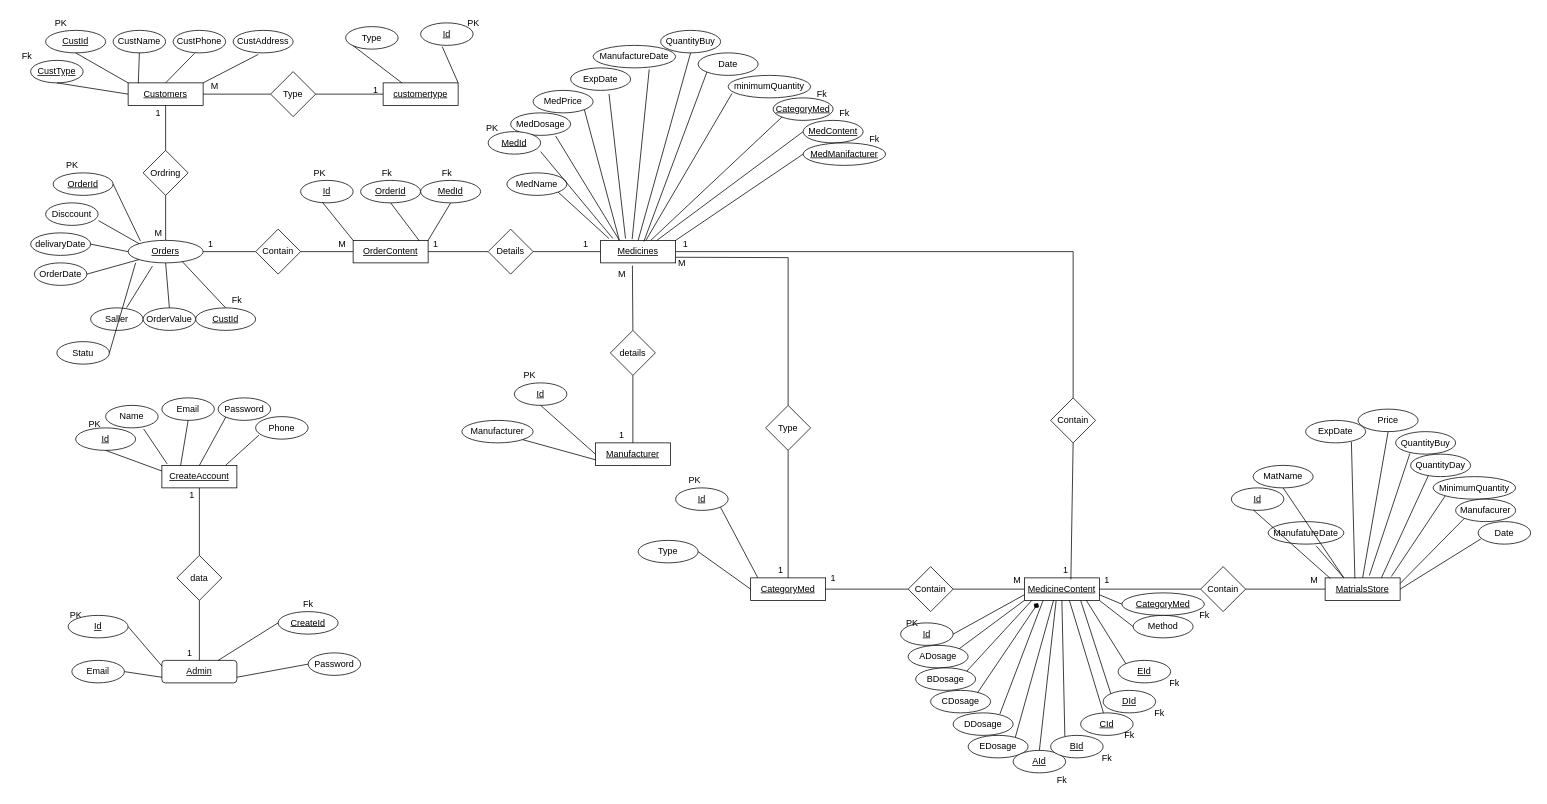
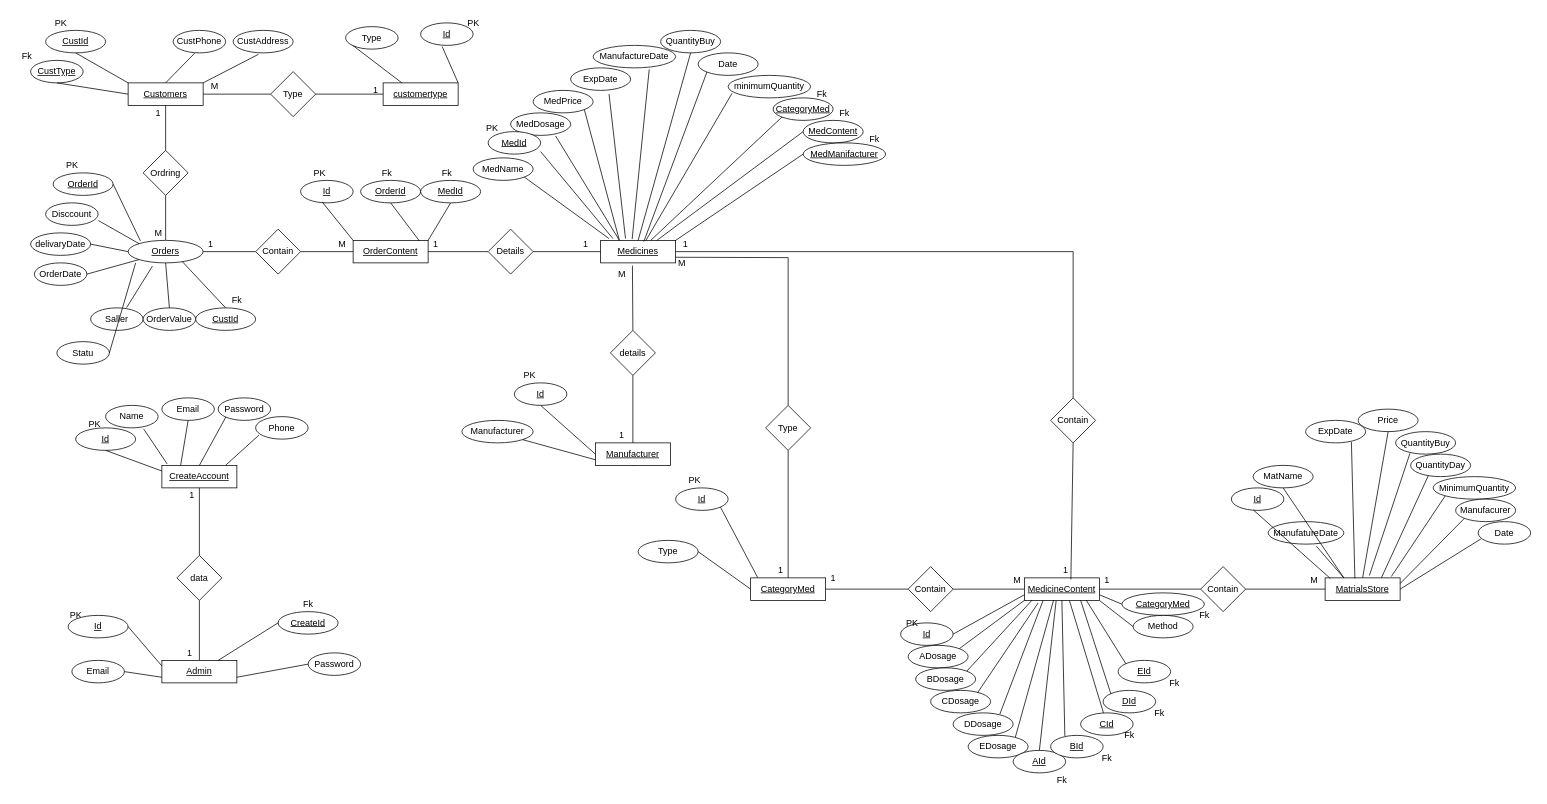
- <mxCell id="5" value="CustName" style="ellipse;whiteSpace=wrap;html=1;" parent="1" vertex="1"><mxGeometry x="150" y="40" width="70" height="30" as="geometry" /></mxCell>
- <mxCell id="6" value="" style="endArrow=none;html=1;rounded=0;entryX=0.5;entryY=1;entryDx=0;entryDy=0;exitX=0.136;exitY=0.013;exitDx=0;exitDy=0;exitPerimeter=0;" parent="1" source="2" target="5" edge="1"><mxGeometry width="50" height="50" relative="1" as="geometry"><mxPoint x="190" y="155" as="sourcePoint" /><mxPoint x="110" y="80" as="targetPoint" /><Array as="points" /></mxGeometry></mxCell>
- <mxCell id="66" value="MedName" style="ellipse;whiteSpace=wrap;html=1;" parent="1" vertex="1"><mxGeometry x="675" y="230" width="80" height="30" as="geometry" /></mxCell>
+ <mxCell id="66" value="MedName" style="ellipse;whiteSpace=wrap;html=1;" parent="1" vertex="1"><mxGeometry x="630" y="210" width="80" height="30" as="geometry" /></mxCell>
- <mxCell id="146" value="" style="endArrow=diamond;html=1;rounded=0;exitX=0.779;exitY=0.117;exitDx=0;exitDy=0;exitPerimeter=0;entryX=0.183;entryY=1.117;entryDx=0;entryDy=0;entryPerimeter=0;" parent="1" source="128" target="112" edge="1"><mxGeometry width="50" height="50" relative="1" as="geometry"><mxPoint x="1490" y="650" as="sourcePoint" /><mxPoint x="1390" y="800" as="targetPoint" /><Array as="points" /></mxGeometry></mxCell>
+ <mxCell id="146" value="" style="endArrow=none;html=1;rounded=0;exitX=0.779;exitY=0.117;exitDx=0;exitDy=0;exitPerimeter=0;entryX=0.183;entryY=1.117;entryDx=0;entryDy=0;entryPerimeter=0;" parent="1" source="128" target="112" edge="1"><mxGeometry width="50" height="50" relative="1" as="geometry"><mxPoint x="1490" y="650" as="sourcePoint" /><mxPoint x="1390" y="800" as="targetPoint" /><Array as="points" /></mxGeometry></mxCell>
- <mxCell id="194" value="&lt;u&gt;Admin&lt;/u&gt;" style="whiteSpace=wrap;html=1;rounded=1;" parent="1" vertex="1"><mxGeometry x="215" y="880" width="100" height="30" as="geometry" /></mxCell>
+ <mxCell id="194" value="&lt;u&gt;Admin&lt;/u&gt;" style="rounded=0;whiteSpace=wrap;html=1;" parent="1" vertex="1"><mxGeometry x="215" y="880" width="100" height="30" as="geometry" /></mxCell>
